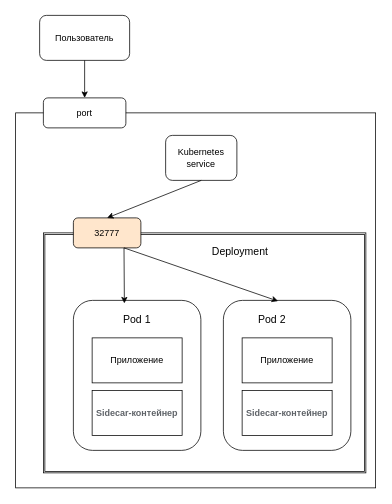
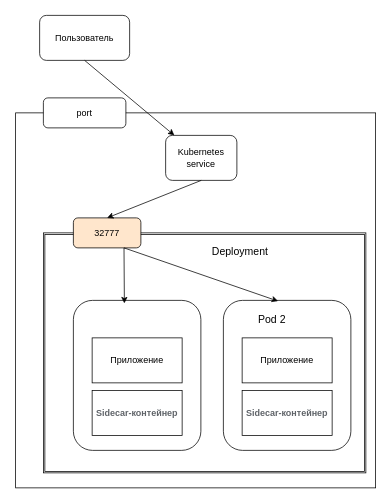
- <mxCell id="20" value="" style="endArrow=classic;html=1;rounded=0;exitX=0.5;exitY=1;exitDx=0;exitDy=0;entryX=0.5;entryY=0;entryDx=0;entryDy=0;" edge="1" parent="1" source="6" target="19"><mxGeometry width="50" height="50" relative="1" as="geometry"><mxPoint x="770" y="160" as="sourcePoint" /><mxPoint x="820" y="110" as="targetPoint" /></mxGeometry></mxCell>
+ <mxCell id="20" value="" style="endArrow=classic;html=1;rounded=0;exitX=0.5;exitY=1;exitDx=0;exitDy=0;" edge="1" parent="1" source="6" target="7"><mxGeometry width="50" height="50" relative="1" as="geometry"><mxPoint x="770" y="160" as="sourcePoint" /><mxPoint x="820" y="110" as="targetPoint" /></mxGeometry></mxCell>
- <mxCell id="13" value="&lt;span style=&quot;font-size: 14px;&quot;&gt;Pod 1&lt;/span&gt;" style="text;html=1;align=center;verticalAlign=middle;whiteSpace=wrap;rounded=0;" vertex="1" parent="1"><mxGeometry x="152" y="410" width="60" height="30" as="geometry" /></mxCell>
